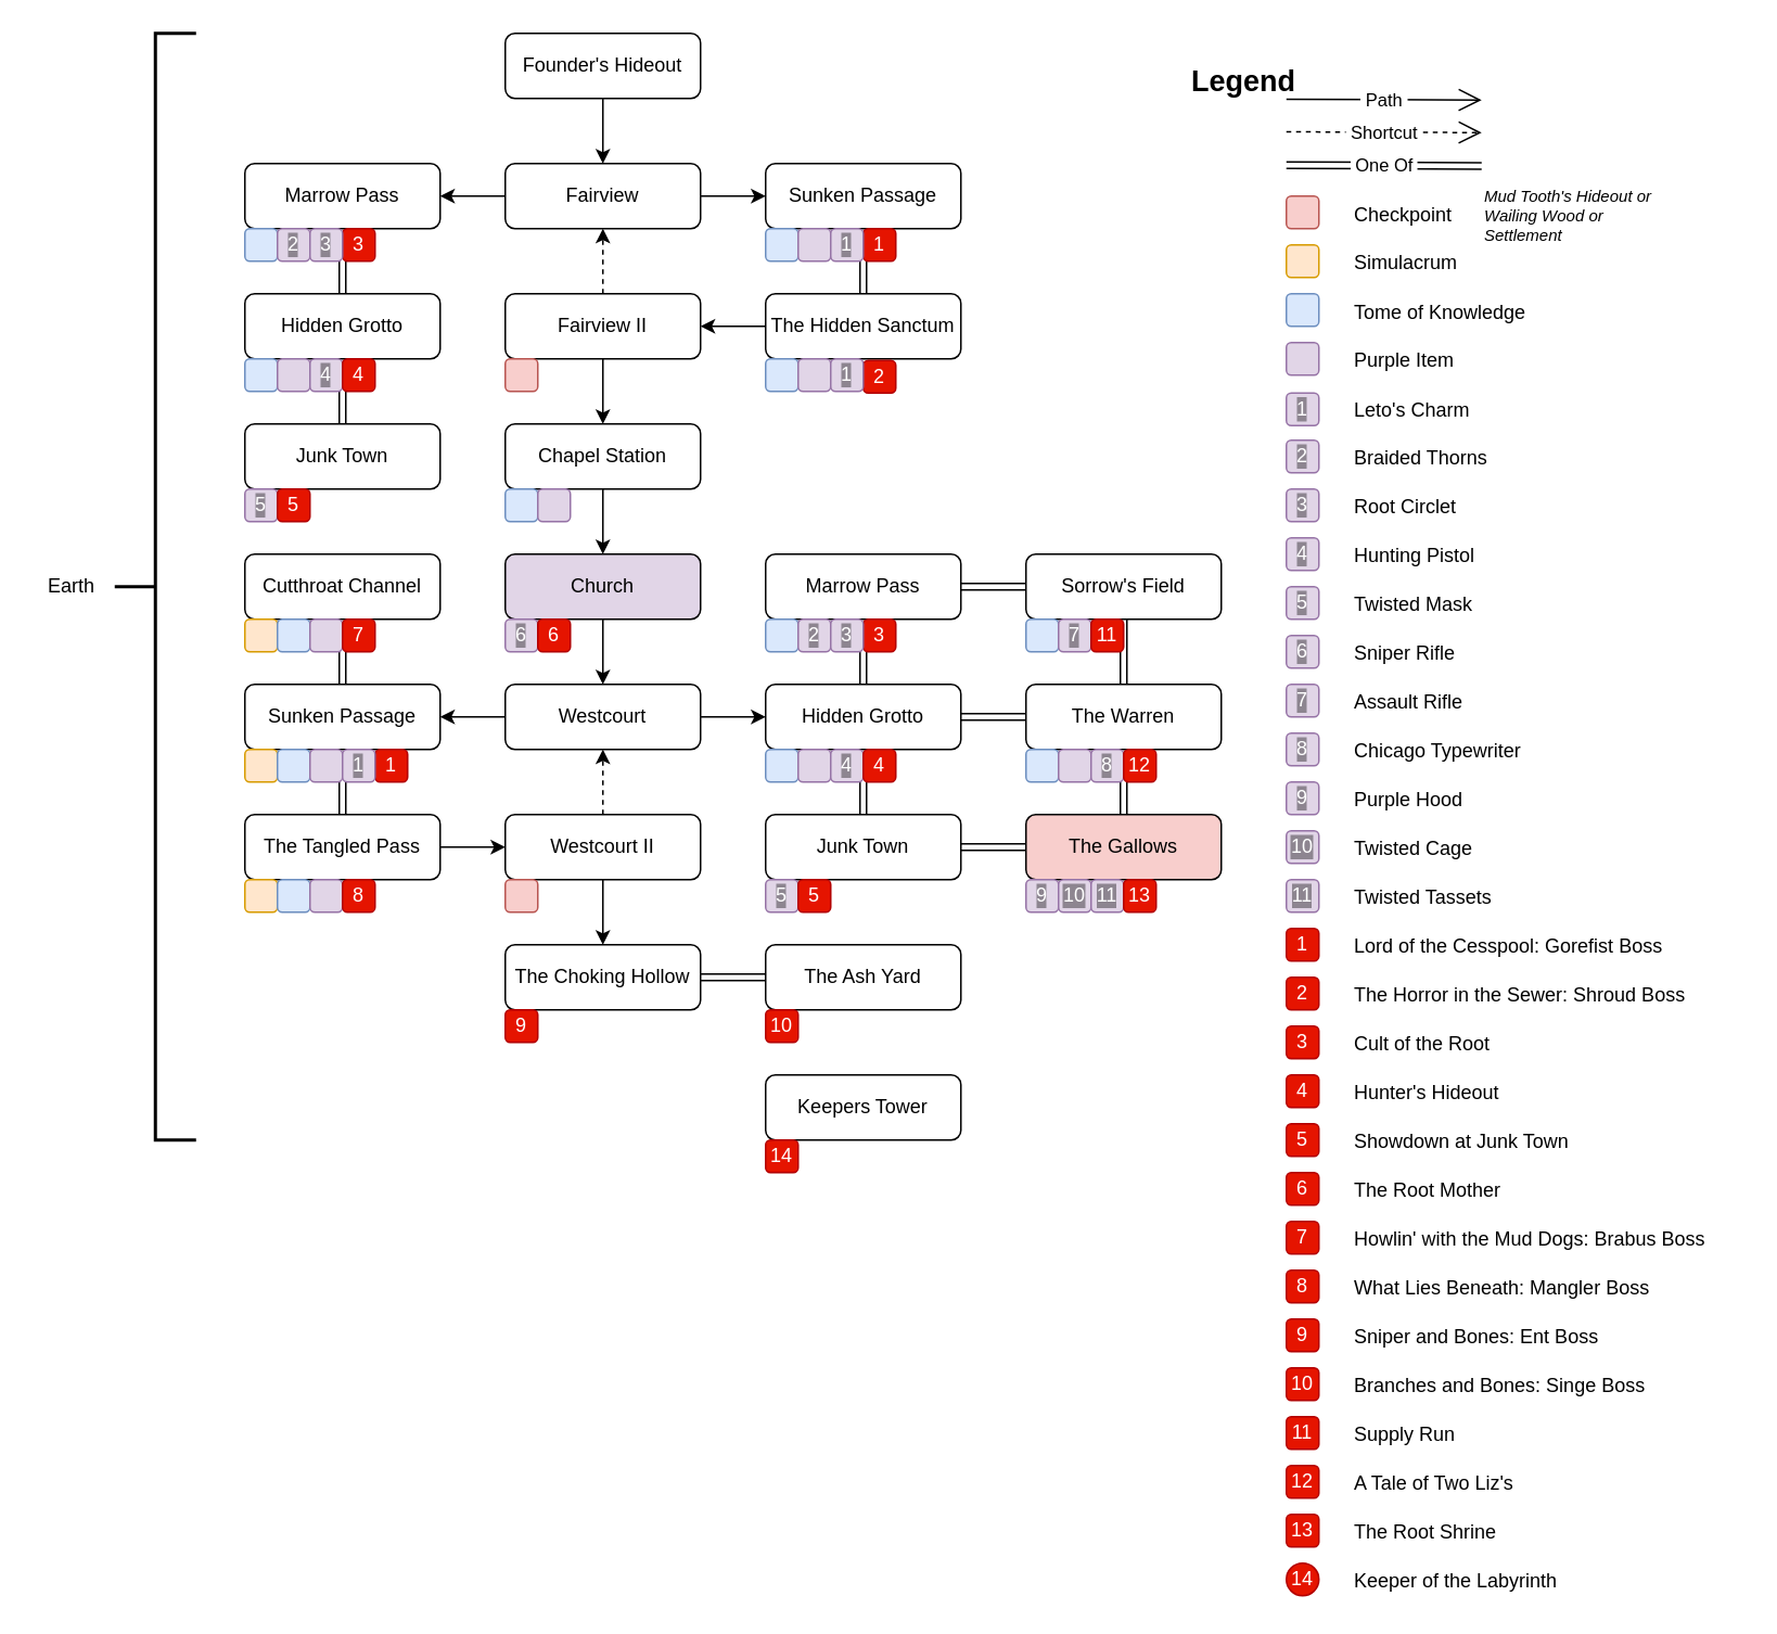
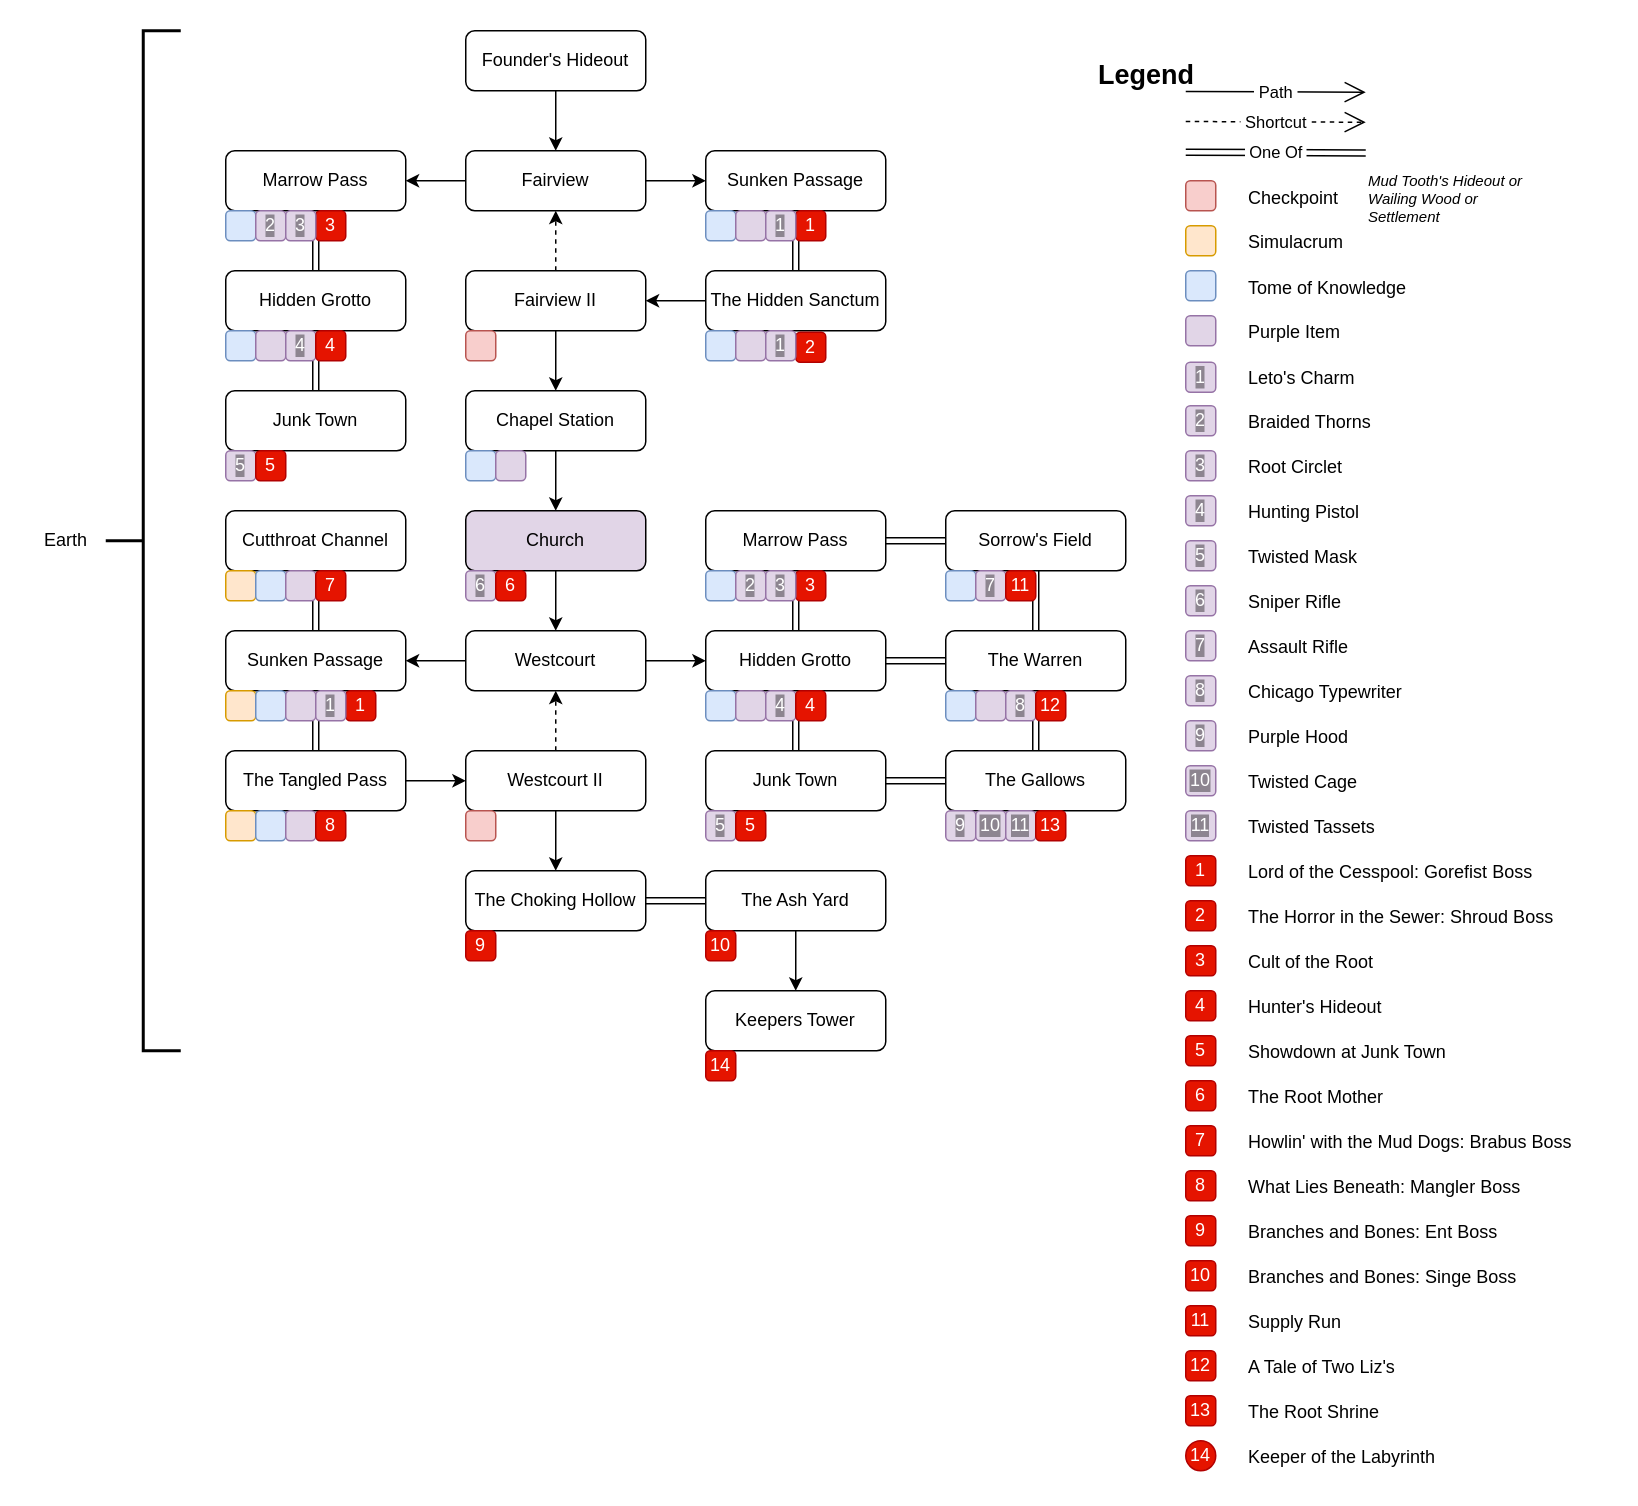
- <mxCell id="34" value="The Gallows" style="rounded=1;whiteSpace=wrap;html=1;fillColor=#f8cecc;" parent="1" vertex="1"><mxGeometry x="630" y="500" width="120" height="40" as="geometry" /></mxCell>
+ <mxCell id="34" value="The Gallows" style="rounded=1;whiteSpace=wrap;html=1;" parent="1" vertex="1"><mxGeometry x="630" y="500" width="120" height="40" as="geometry" /></mxCell>
+ <mxCell id="175" value="" style="edgeStyle=orthogonalEdgeStyle;rounded=0;orthogonalLoop=1;jettySize=auto;html=1;exitX=0.5;exitY=1;exitDx=0;exitDy=0;entryX=0.5;entryY=0;entryDx=0;entryDy=0;" edge="1" parent="1" source="40" target="174"><mxGeometry relative="1" as="geometry"><mxPoint x="390" y="540" as="sourcePoint" /><mxPoint x="390" y="580" as="targetPoint" /></mxGeometry></mxCell>
- <mxCell id="74" value="Sniper and Bones: Ent Boss" style="text;html=1;strokeColor=none;fillColor=none;align=left;verticalAlign=middle;whiteSpace=wrap;rounded=0;shadow=0;glass=0;comic=0;" parent="1" vertex="1"><mxGeometry x="830" y="810" width="240" height="22" as="geometry" /></mxCell>
+ <mxCell id="74" value="Branches and Bones: Ent Boss" style="text;html=1;strokeColor=none;fillColor=none;align=left;verticalAlign=middle;whiteSpace=wrap;rounded=0;shadow=0;glass=0;comic=0;" parent="1" vertex="1"><mxGeometry x="830" y="810" width="240" height="22" as="geometry" /></mxCell>
